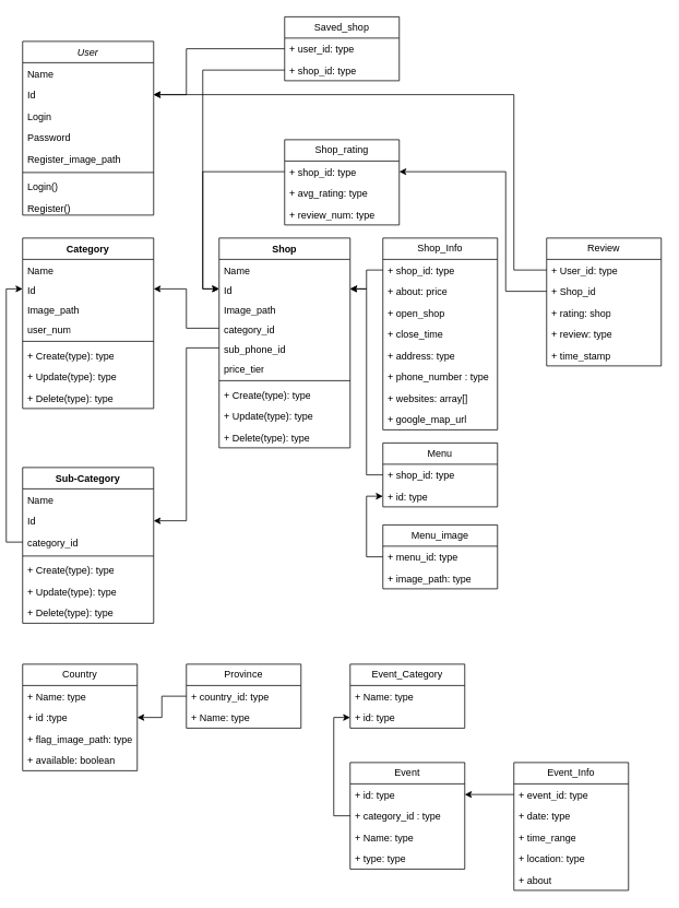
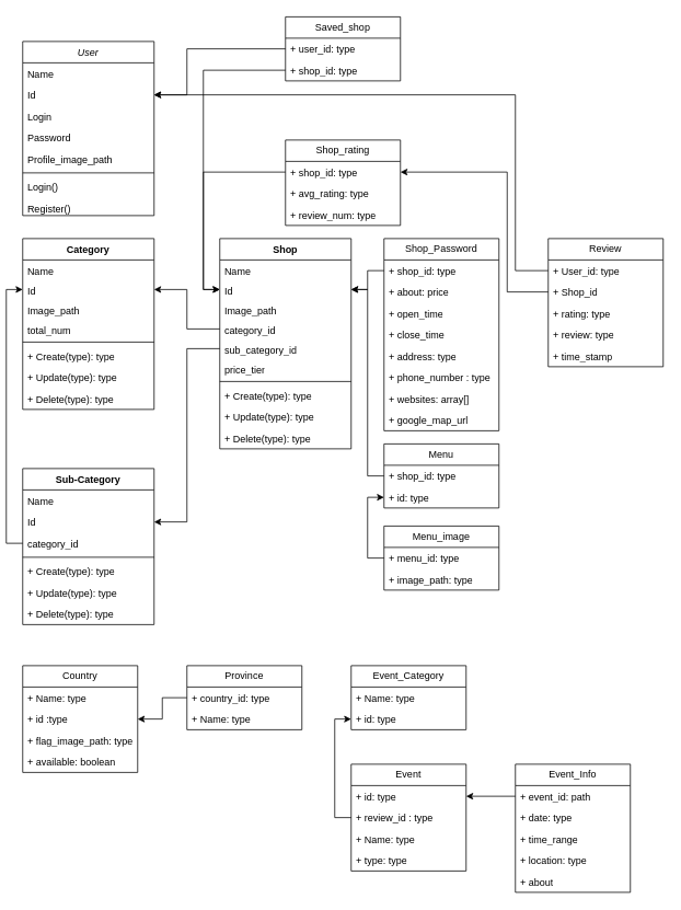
- <mxCell id="7" value="Register_image_path" style="text;align=left;verticalAlign=top;spacingLeft=4;spacingRight=4;overflow=hidden;rotatable=0;points=[[0,0.5],[1,0.5]];portConstraint=eastwest;rounded=0;shadow=0;html=0;" vertex="1" parent="2"><mxGeometry y="130" width="160" height="26" as="geometry" /></mxCell>
+ <mxCell id="7" value="Profile_image_path" style="text;align=left;verticalAlign=top;spacingLeft=4;spacingRight=4;overflow=hidden;rotatable=0;points=[[0,0.5],[1,0.5]];portConstraint=eastwest;rounded=0;shadow=0;html=0;" vertex="1" parent="2"><mxGeometry y="130" width="160" height="26" as="geometry" /></mxCell>
- <mxCell id="42" value="Shop_Info" style="swimlane;fontStyle=0;childLayout=stackLayout;horizontal=1;startSize=26;fillColor=none;horizontalStack=0;resizeParent=1;resizeParentMax=0;resizeLast=0;collapsible=1;marginBottom=0;whiteSpace=wrap;html=1;" vertex="1" parent="1"><mxGeometry x="460" y="290" width="140" height="234" as="geometry" /></mxCell>
+ <mxCell id="42" value="Shop_Password" style="swimlane;fontStyle=0;childLayout=stackLayout;horizontal=1;startSize=26;fillColor=none;horizontalStack=0;resizeParent=1;resizeParentMax=0;resizeLast=0;collapsible=1;marginBottom=0;whiteSpace=wrap;html=1;" vertex="1" parent="1"><mxGeometry x="460" y="290" width="140" height="234" as="geometry" /></mxCell>
- <mxCell id="45" value="+ open_shop" style="text;strokeColor=none;fillColor=none;align=left;verticalAlign=top;spacingLeft=4;spacingRight=4;overflow=hidden;rotatable=0;points=[[0,0.5],[1,0.5]];portConstraint=eastwest;whiteSpace=wrap;html=1;" vertex="1" parent="42"><mxGeometry y="78" width="140" height="26" as="geometry" /></mxCell>
+ <mxCell id="45" value="+ open_time" style="text;strokeColor=none;fillColor=none;align=left;verticalAlign=top;spacingLeft=4;spacingRight=4;overflow=hidden;rotatable=0;points=[[0,0.5],[1,0.5]];portConstraint=eastwest;whiteSpace=wrap;html=1;" vertex="1" parent="42"><mxGeometry y="78" width="140" height="26" as="geometry" /></mxCell>
- <mxCell id="63" value="+ rating: shop" style="text;strokeColor=none;fillColor=none;align=left;verticalAlign=top;spacingLeft=4;spacingRight=4;overflow=hidden;rotatable=0;points=[[0,0.5],[1,0.5]];portConstraint=eastwest;whiteSpace=wrap;html=1;" vertex="1" parent="60"><mxGeometry y="78" width="140" height="26" as="geometry" /></mxCell>
+ <mxCell id="63" value="+ rating: type" style="text;strokeColor=none;fillColor=none;align=left;verticalAlign=top;spacingLeft=4;spacingRight=4;overflow=hidden;rotatable=0;points=[[0,0.5],[1,0.5]];portConstraint=eastwest;whiteSpace=wrap;html=1;" vertex="1" parent="60"><mxGeometry y="78" width="140" height="26" as="geometry" /></mxCell>
- <mxCell id="15" value="user_num" style="text;strokeColor=none;fillColor=none;align=left;verticalAlign=top;spacingLeft=4;spacingRight=4;overflow=hidden;rotatable=0;points=[[0,0.5],[1,0.5]];portConstraint=eastwest;whiteSpace=wrap;html=1;" vertex="1" parent="11"><mxGeometry y="98" width="160" height="24" as="geometry" /></mxCell>
+ <mxCell id="15" value="total_num" style="text;strokeColor=none;fillColor=none;align=left;verticalAlign=top;spacingLeft=4;spacingRight=4;overflow=hidden;rotatable=0;points=[[0,0.5],[1,0.5]];portConstraint=eastwest;whiteSpace=wrap;html=1;" vertex="1" parent="11"><mxGeometry y="98" width="160" height="24" as="geometry" /></mxCell>
- <mxCell id="34" value="sub_phone_id" style="text;strokeColor=none;fillColor=none;align=left;verticalAlign=top;spacingLeft=4;spacingRight=4;overflow=hidden;rotatable=0;points=[[0,0.5],[1,0.5]];portConstraint=eastwest;whiteSpace=wrap;html=1;" vertex="1" parent="29"><mxGeometry y="122" width="160" height="24" as="geometry" /></mxCell>
+ <mxCell id="34" value="sub_category_id" style="text;strokeColor=none;fillColor=none;align=left;verticalAlign=top;spacingLeft=4;spacingRight=4;overflow=hidden;rotatable=0;points=[[0,0.5],[1,0.5]];portConstraint=eastwest;whiteSpace=wrap;html=1;" vertex="1" parent="29"><mxGeometry y="122" width="160" height="24" as="geometry" /></mxCell>
- <mxCell id="96" value="+ event_id: type" style="text;strokeColor=none;fillColor=none;align=left;verticalAlign=top;spacingLeft=4;spacingRight=4;overflow=hidden;rotatable=0;points=[[0,0.5],[1,0.5]];portConstraint=eastwest;whiteSpace=wrap;html=1;" vertex="1" parent="95"><mxGeometry y="26" width="140" height="26" as="geometry" /></mxCell>
+ <mxCell id="96" value="+ event_id: path" style="text;strokeColor=none;fillColor=none;align=left;verticalAlign=top;spacingLeft=4;spacingRight=4;overflow=hidden;rotatable=0;points=[[0,0.5],[1,0.5]];portConstraint=eastwest;whiteSpace=wrap;html=1;" vertex="1" parent="95"><mxGeometry y="26" width="140" height="26" as="geometry" /></mxCell>
- <mxCell id="92" value="+ category_id : type" style="text;strokeColor=none;fillColor=none;align=left;verticalAlign=top;spacingLeft=4;spacingRight=4;overflow=hidden;rotatable=0;points=[[0,0.5],[1,0.5]];portConstraint=eastwest;whiteSpace=wrap;html=1;" vertex="1" parent="90"><mxGeometry y="52" width="140" height="26" as="geometry" /></mxCell>
+ <mxCell id="92" value="+ review_id : type" style="text;strokeColor=none;fillColor=none;align=left;verticalAlign=top;spacingLeft=4;spacingRight=4;overflow=hidden;rotatable=0;points=[[0,0.5],[1,0.5]];portConstraint=eastwest;whiteSpace=wrap;html=1;" vertex="1" parent="90"><mxGeometry y="52" width="140" height="26" as="geometry" /></mxCell>
